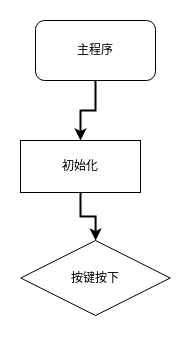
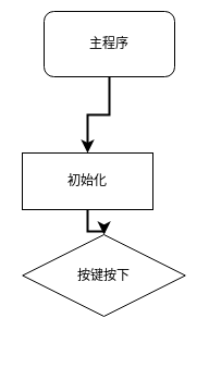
- <mxCell id="3" value="主程序" style="rounded=1;whiteSpace=wrap;html=1;" vertex="1" parent="1"><mxGeometry x="35" y="20" width="120" height="60" as="geometry" /></mxCell>
+ <mxCell id="3" value="主程序" style="rounded=1;whiteSpace=wrap;html=1;" vertex="1" parent="1"><mxGeometry x="40" y="10" width="120" height="60" as="geometry" /></mxCell>
- <mxCell id="6" value="按键按下" style="rhombus;whiteSpace=wrap;html=1;" vertex="1" parent="1"><mxGeometry x="20.25" y="240" width="149.5" height="75" as="geometry" /></mxCell>
+ <mxCell id="6" value="按键按下" style="rhombus;whiteSpace=wrap;html=1;" vertex="1" parent="1"><mxGeometry x="20.25" y="215" width="149.5" height="75" as="geometry" /></mxCell>
